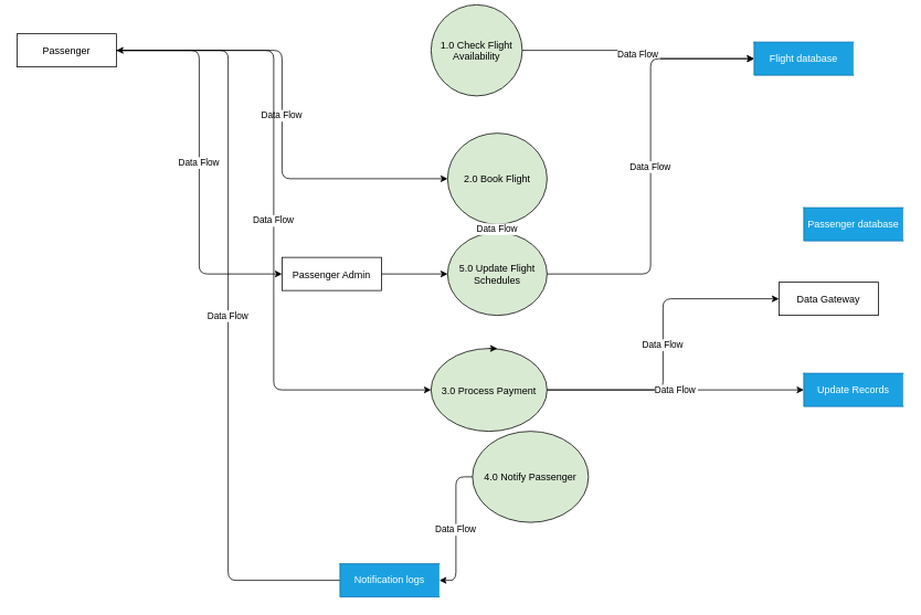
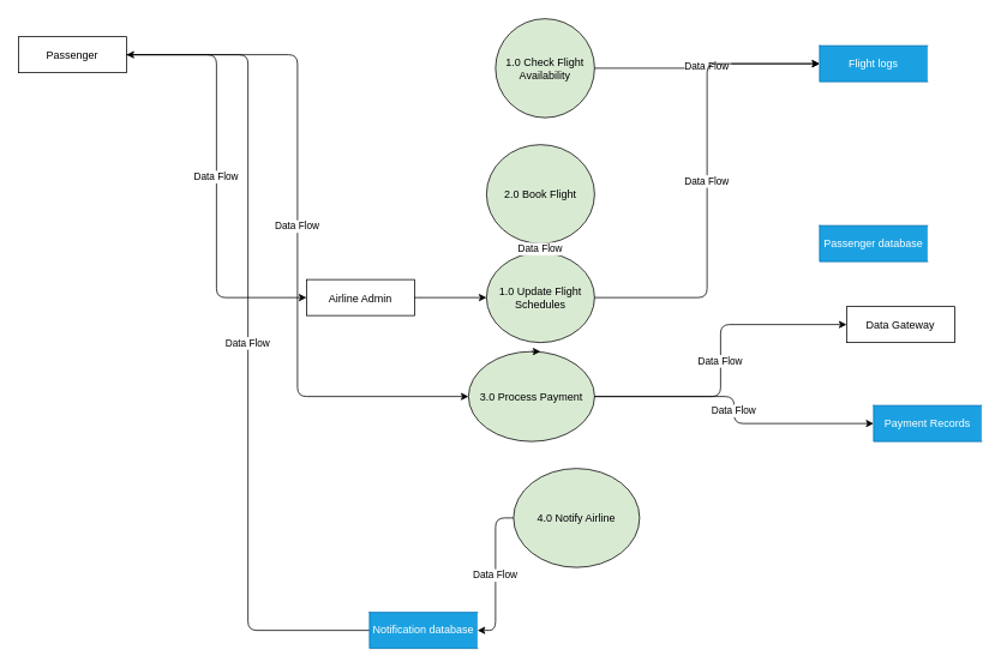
- <mxCell id="5" value="1.0 Check Flight &#10;Availability" style="shape=ellipse;strokeColor=#000000;fillColor=#D9EAD3;" parent="1" vertex="1"><mxGeometry x="520" y="5" width="110" height="110" as="geometry" /></mxCell>
+ <mxCell id="5" value="1.0 Check Flight &#10;Availability" style="shape=ellipse;strokeColor=#000000;fillColor=#D9EAD3;" parent="1" vertex="1"><mxGeometry x="550" y="20" width="110" height="110" as="geometry" /></mxCell>
- <mxCell id="24" value="Flight database" style="html=1;dashed=0;whiteSpace=wrap;shape=partialRectangle;right=0;fillColor=#1ba1e2;fontColor=#ffffff;strokeColor=#006EAF;" parent="1" vertex="1"><mxGeometry x="910" y="50" width="120" height="40" as="geometry" /></mxCell>
+ <mxCell id="24" value="Flight logs" style="html=1;dashed=0;whiteSpace=wrap;shape=partialRectangle;right=0;fillColor=#1ba1e2;fontColor=#ffffff;strokeColor=#006EAF;" parent="1" vertex="1"><mxGeometry x="910" y="50" width="120" height="40" as="geometry" /></mxCell>
- <mxCell id="12" value="Data Flow" style="edgeStyle=elbowEdgeStyle;strokeColor=#000000;rounded=1;" parent="1" source="2" target="6" edge="1"><mxGeometry relative="1" as="geometry" /></mxCell>
- <mxCell id="23" value="Passenger database" style="html=1;dashed=0;whiteSpace=wrap;shape=partialRectangle;right=0;fillColor=#1ba1e2;fontColor=#ffffff;strokeColor=#006EAF;" parent="1" vertex="1"><mxGeometry x="970" y="250" width="120" height="40" as="geometry" /></mxCell>
+ <mxCell id="23" value="Passenger database" style="html=1;dashed=0;whiteSpace=wrap;shape=partialRectangle;right=0;fillColor=#1ba1e2;fontColor=#ffffff;strokeColor=#006EAF;" parent="1" vertex="1"><mxGeometry x="910" y="250" width="120" height="40" as="geometry" /></mxCell>
- <mxCell id="9" value="5.0 Update Flight &#10;Schedules" style="shape=ellipse;strokeColor=#000000;fillColor=#D9EAD3;" parent="1" vertex="1"><mxGeometry x="540" y="280" width="120" height="100" as="geometry" /></mxCell>
+ <mxCell id="9" value="1.0 Update Flight &#10;Schedules" style="shape=ellipse;strokeColor=#000000;fillColor=#D9EAD3;" parent="1" vertex="1"><mxGeometry x="540" y="280" width="120" height="100" as="geometry" /></mxCell>
- <mxCell id="3" value="Passenger Admin" style="shape=rectangle;strokeColor=#000000;fillColor=#FFFFFF;" parent="1" vertex="1"><mxGeometry x="340" y="310" width="120" height="40" as="geometry" /></mxCell>
+ <mxCell id="3" value="Airline Admin" style="shape=rectangle;strokeColor=#000000;fillColor=#FFFFFF;" parent="1" vertex="1"><mxGeometry x="340" y="310" width="120" height="40" as="geometry" /></mxCell>
- <mxCell id="7" value="3.0 Process Payment" style="shape=ellipse;strokeColor=#000000;fillColor=#D9EAD3;" parent="1" vertex="1"><mxGeometry x="520" y="420" width="140" height="100" as="geometry" /></mxCell>
+ <mxCell id="7" value="3.0 Process Payment" style="shape=ellipse;strokeColor=#000000;fillColor=#D9EAD3;" parent="1" vertex="1"><mxGeometry x="520" y="390" width="140" height="100" as="geometry" /></mxCell>
- <mxCell id="22" value="Update Records" style="html=1;dashed=0;whiteSpace=wrap;shape=partialRectangle;right=0;fillColor=#1ba1e2;fontColor=#ffffff;strokeColor=#006EAF;" parent="1" vertex="1"><mxGeometry x="970" y="450" width="120" height="40" as="geometry" /></mxCell>
+ <mxCell id="22" value="Payment Records" style="html=1;dashed=0;whiteSpace=wrap;shape=partialRectangle;right=0;fillColor=#1ba1e2;fontColor=#ffffff;strokeColor=#006EAF;" parent="1" vertex="1"><mxGeometry x="970" y="450" width="120" height="40" as="geometry" /></mxCell>
- <mxCell id="8" value="4.0 Notify Passenger" style="shape=ellipse;strokeColor=#000000;fillColor=#D9EAD3;" parent="1" vertex="1"><mxGeometry x="570" y="520" width="140" height="110" as="geometry" /></mxCell>
+ <mxCell id="8" value="4.0 Notify Airline" style="shape=ellipse;strokeColor=#000000;fillColor=#D9EAD3;" parent="1" vertex="1"><mxGeometry x="570" y="520" width="140" height="110" as="geometry" /></mxCell>
- <mxCell id="21" value="Notification logs" style="html=1;dashed=0;whiteSpace=wrap;shape=partialRectangle;right=0;fillColor=#1ba1e2;fontColor=#ffffff;strokeColor=#006EAF;" parent="1" vertex="1"><mxGeometry x="410" y="680" width="120" height="40" as="geometry" /></mxCell>
+ <mxCell id="21" value="Notification database" style="html=1;dashed=0;whiteSpace=wrap;shape=partialRectangle;right=0;fillColor=#1ba1e2;fontColor=#ffffff;strokeColor=#006EAF;" parent="1" vertex="1"><mxGeometry x="410" y="680" width="120" height="40" as="geometry" /></mxCell>
